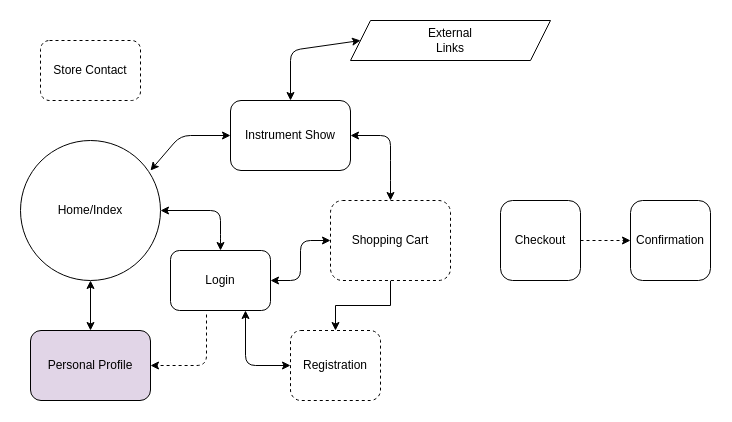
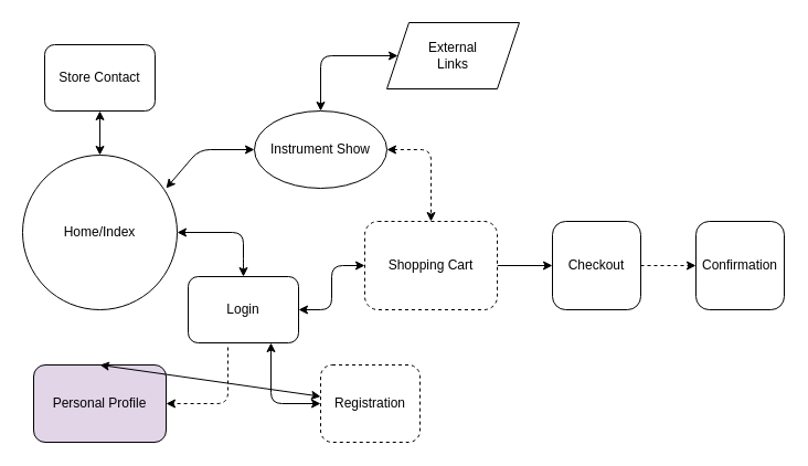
- <mxCell id="18" value="External&lt;br&gt;Links" style="shape=parallelogram;perimeter=parallelogramPerimeter;whiteSpace=wrap;html=1;fixedSize=1;" vertex="1" parent="1"><mxGeometry x="350" y="20" width="200" height="40" as="geometry" /></mxCell>
+ <mxCell id="18" value="External&lt;br&gt;Links" style="shape=parallelogram;perimeter=parallelogramPerimeter;whiteSpace=wrap;html=1;fixedSize=1;" vertex="1" parent="1"><mxGeometry x="350" y="20" width="120" height="60" as="geometry" /></mxCell>
- <mxCell id="8" value="Store Contact" style="rounded=1;whiteSpace=wrap;html=1;dashed=1;" parent="1" vertex="1"><mxGeometry x="40" y="40" width="100" height="60" as="geometry" /></mxCell>
+ <mxCell id="8" value="Store Contact" style="rounded=1;whiteSpace=wrap;html=1;" parent="1" vertex="1"><mxGeometry x="40" y="40" width="100" height="60" as="geometry" /></mxCell>
+ <mxCell id="17" value="" style="endArrow=classic;startArrow=classic;html=1;exitX=0.5;exitY=0;exitDx=0;exitDy=0;entryX=0.5;entryY=1;entryDx=0;entryDy=0;" edge="1" parent="1" source="12" target="8"><mxGeometry width="50" height="50" relative="1" as="geometry"><mxPoint x="-30" y="170" as="sourcePoint" /><mxPoint x="20" y="120" as="targetPoint" /><Array as="points"><mxPoint x="90" y="100" /></Array></mxGeometry></mxCell>
- <mxCell id="4" value="Instrument Show" style="rounded=1;whiteSpace=wrap;html=1;" parent="1" vertex="1"><mxGeometry x="230" y="100" width="120" height="70" as="geometry" /></mxCell>
+ <mxCell id="4" value="Instrument Show" style="ellipse;whiteSpace=wrap;html=1;" parent="1" vertex="1"><mxGeometry x="230" y="100" width="120" height="70" as="geometry" /></mxCell>
- <mxCell id="16" value="" style="endArrow=classic;startArrow=classic;html=1;exitX=1;exitY=0.5;exitDx=0;exitDy=0;entryX=0.5;entryY=0;entryDx=0;entryDy=0;" edge="1" parent="1" source="4" target="11"><mxGeometry width="50" height="50" relative="1" as="geometry"><mxPoint x="380" y="175" as="sourcePoint" /><mxPoint x="430" y="230" as="targetPoint" /><Array as="points"><mxPoint x="390" y="135" /><mxPoint x="390" y="170" /></Array></mxGeometry></mxCell>
+ <mxCell id="16" value="" style="endArrow=classic;startArrow=classic;html=1;exitX=1;exitY=0.5;exitDx=0;exitDy=0;entryX=0.5;entryY=0;entryDx=0;entryDy=0;dashed=1;" edge="1" parent="1" source="4" target="11"><mxGeometry width="50" height="50" relative="1" as="geometry"><mxPoint x="380" y="175" as="sourcePoint" /><mxPoint x="430" y="230" as="targetPoint" /><Array as="points"><mxPoint x="390" y="135" /><mxPoint x="390" y="170" /></Array></mxGeometry></mxCell>
- <mxCell id="13" value="" style="endArrow=classic;startArrow=classic;html=1;exitX=0.5;exitY=0;exitDx=0;exitDy=0;entryX=0.5;entryY=1;entryDx=0;entryDy=0;" edge="1" parent="1" source="3" target="12"><mxGeometry width="50" height="50" relative="1" as="geometry"><mxPoint x="45" y="360" as="sourcePoint" /><mxPoint x="90" y="310" as="targetPoint" /></mxGeometry></mxCell>
+ <mxCell id="13" value="" style="endArrow=classic;startArrow=classic;html=1;exitX=0.5;exitY=0;exitDx=0;exitDy=0;" edge="1" parent="1" source="3" target="2"><mxGeometry width="50" height="50" relative="1" as="geometry"><mxPoint x="45" y="360" as="sourcePoint" /><mxPoint x="90" y="310" as="targetPoint" /></mxGeometry></mxCell>
- <mxCell id="10" value="" style="edgeStyle=orthogonalEdgeStyle;rounded=0;orthogonalLoop=1;jettySize=auto;html=1;" edge="1" parent="1" source="11" target="2"><mxGeometry relative="1" as="geometry" /></mxCell>
+ <mxCell id="10" value="" style="edgeStyle=orthogonalEdgeStyle;rounded=0;orthogonalLoop=1;jettySize=auto;html=1;" edge="1" parent="1" source="11" target="6"><mxGeometry relative="1" as="geometry" /></mxCell>
